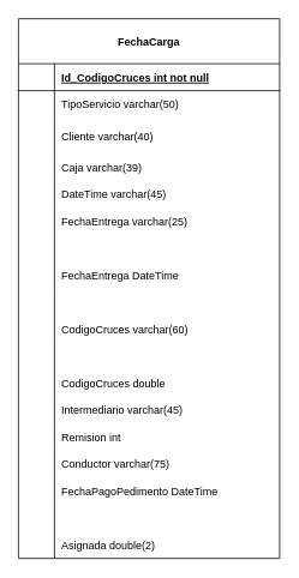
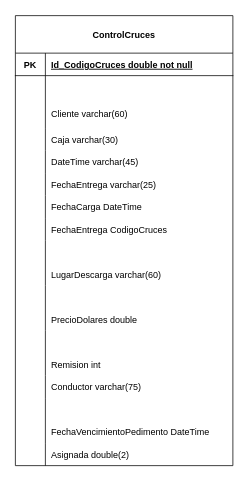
- <mxCell id="2" value="FechaCarga" style="shape=table;startSize=50;container=1;collapsible=1;childLayout=tableLayout;fixedRows=1;rowLines=0;fontStyle=1;align=center;resizeLast=1;resizeLastRow=1;" parent="1" vertex="1"><mxGeometry x="20" y="20" width="290" height="600" as="geometry"><mxRectangle x="240" y="190" width="120" height="50" as="alternateBounds" /></mxGeometry></mxCell>
+ <mxCell id="2" value="ControlCruces" style="shape=table;startSize=50;container=1;collapsible=1;childLayout=tableLayout;fixedRows=1;rowLines=0;fontStyle=1;align=center;resizeLast=1;resizeLastRow=1;" parent="1" vertex="1"><mxGeometry x="20" y="20" width="290" height="600" as="geometry"><mxRectangle x="240" y="190" width="120" height="50" as="alternateBounds" /></mxGeometry></mxCell>
+ <mxCell id="4" value="PK" style="shape=partialRectangle;connectable=0;fillColor=none;top=0;left=0;bottom=0;right=0;fontStyle=1;overflow=hidden;" parent="3" vertex="1"><mxGeometry width="40" height="30" as="geometry" /></mxCell>
- <mxCell id="5" value="Id_CodigoCruces int not null" style="shape=partialRectangle;connectable=0;fillColor=none;top=0;left=0;bottom=0;right=0;align=left;spacingLeft=6;fontStyle=5;overflow=hidden;" parent="3" vertex="1"><mxGeometry x="40" width="250" height="30" as="geometry" /></mxCell>
+ <mxCell id="5" value="Id_CodigoCruces double not null" style="shape=partialRectangle;connectable=0;fillColor=none;top=0;left=0;bottom=0;right=0;align=left;spacingLeft=6;fontStyle=5;overflow=hidden;" parent="3" vertex="1"><mxGeometry x="40" width="250" height="30" as="geometry" /></mxCell>
- <mxCell id="8" value="TipoServicio varchar(50)" style="shape=partialRectangle;connectable=0;fillColor=none;top=0;left=0;bottom=0;right=0;align=left;spacingLeft=6;overflow=hidden;" parent="6" vertex="1"><mxGeometry x="40" width="250" height="30" as="geometry" /></mxCell>
- <mxCell id="11" value="Cliente varchar(40)" style="shape=partialRectangle;connectable=0;fillColor=none;top=0;left=0;bottom=0;right=0;align=left;spacingLeft=6;overflow=hidden;" parent="9" vertex="1"><mxGeometry x="40" width="250" height="40" as="geometry" /></mxCell>
+ <mxCell id="11" value="Cliente varchar(60)" style="shape=partialRectangle;connectable=0;fillColor=none;top=0;left=0;bottom=0;right=0;align=left;spacingLeft=6;overflow=hidden;" parent="9" vertex="1"><mxGeometry x="40" width="250" height="40" as="geometry" /></mxCell>
- <mxCell id="14" value="Caja varchar(39)" style="shape=partialRectangle;connectable=0;fillColor=none;top=0;left=0;bottom=0;right=0;align=left;spacingLeft=6;overflow=hidden;" parent="12" vertex="1"><mxGeometry x="40" width="250" height="30" as="geometry" /></mxCell>
+ <mxCell id="14" value="Caja varchar(30)" style="shape=partialRectangle;connectable=0;fillColor=none;top=0;left=0;bottom=0;right=0;align=left;spacingLeft=6;overflow=hidden;" parent="12" vertex="1"><mxGeometry x="40" width="250" height="30" as="geometry" /></mxCell>
+ <mxCell id="23" value="FechaCarga DateTime" style="shape=partialRectangle;connectable=0;fillColor=none;top=0;left=0;bottom=0;right=0;align=left;spacingLeft=6;overflow=hidden;" parent="21" vertex="1"><mxGeometry x="40" width="250" height="30" as="geometry" /></mxCell>
- <mxCell id="26" value="FechaEntrega DateTime" style="shape=partialRectangle;connectable=0;fillColor=none;top=0;left=0;bottom=0;right=0;align=left;spacingLeft=6;overflow=hidden;" parent="24" vertex="1"><mxGeometry x="40" width="250" height="30" as="geometry" /></mxCell>
+ <mxCell id="26" value="FechaEntrega CodigoCruces" style="shape=partialRectangle;connectable=0;fillColor=none;top=0;left=0;bottom=0;right=0;align=left;spacingLeft=6;overflow=hidden;" parent="24" vertex="1"><mxGeometry x="40" width="250" height="30" as="geometry" /></mxCell>
- <mxCell id="31" value="CodigoCruces varchar(60)" style="shape=partialRectangle;connectable=0;fillColor=none;top=0;left=0;bottom=0;right=0;align=left;spacingLeft=6;overflow=hidden;" parent="29" vertex="1"><mxGeometry x="40" width="250" height="30" as="geometry" /></mxCell>
+ <mxCell id="31" value="LugarDescarga varchar(60)" style="shape=partialRectangle;connectable=0;fillColor=none;top=0;left=0;bottom=0;right=0;align=left;spacingLeft=6;overflow=hidden;" parent="29" vertex="1"><mxGeometry x="40" width="250" height="30" as="geometry" /></mxCell>
- <mxCell id="36" value="CodigoCruces double" style="shape=partialRectangle;connectable=0;fillColor=none;top=0;left=0;bottom=0;right=0;align=left;spacingLeft=6;overflow=hidden;" parent="34" vertex="1"><mxGeometry x="40" width="250" height="30" as="geometry" /></mxCell>
+ <mxCell id="36" value="PrecioDolares double" style="shape=partialRectangle;connectable=0;fillColor=none;top=0;left=0;bottom=0;right=0;align=left;spacingLeft=6;overflow=hidden;" parent="34" vertex="1"><mxGeometry x="40" width="250" height="30" as="geometry" /></mxCell>
- <mxCell id="39" value="Intermediario varchar(45)" style="shape=partialRectangle;connectable=0;fillColor=none;top=0;left=0;bottom=0;right=0;align=left;spacingLeft=6;overflow=hidden;" parent="37" vertex="1"><mxGeometry x="40" width="250" height="30" as="geometry" /></mxCell>
- <mxCell id="48" value="FechaPagoPedimento DateTime" style="shape=partialRectangle;connectable=0;fillColor=none;top=0;left=0;bottom=0;right=0;align=left;spacingLeft=6;overflow=hidden;" parent="46" vertex="1"><mxGeometry x="40" width="250" height="30" as="geometry" /></mxCell>
+ <mxCell id="51" value="FechaVencimientoPedimento DateTime" style="shape=partialRectangle;connectable=0;fillColor=none;top=0;left=0;bottom=0;right=0;align=left;spacingLeft=6;overflow=hidden;" parent="49" vertex="1"><mxGeometry x="40" width="250" height="30" as="geometry" /></mxCell>
